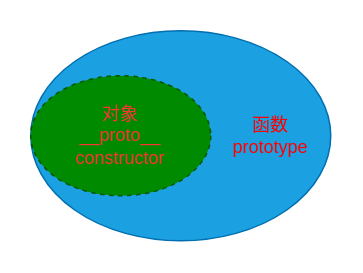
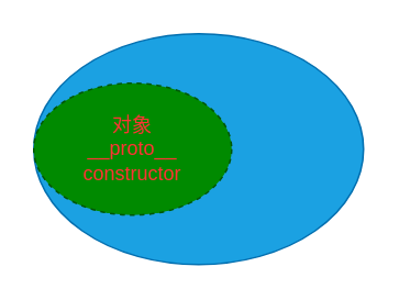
- <mxCell id="4" value="函数&lt;br&gt;prototype" style="text;html=1;align=center;verticalAlign=middle;whiteSpace=wrap;rounded=0;fontColor=#FF0000;" vertex="1" parent="1"><mxGeometry x="150" y="75" width="60" height="30" as="geometry" /></mxCell>
